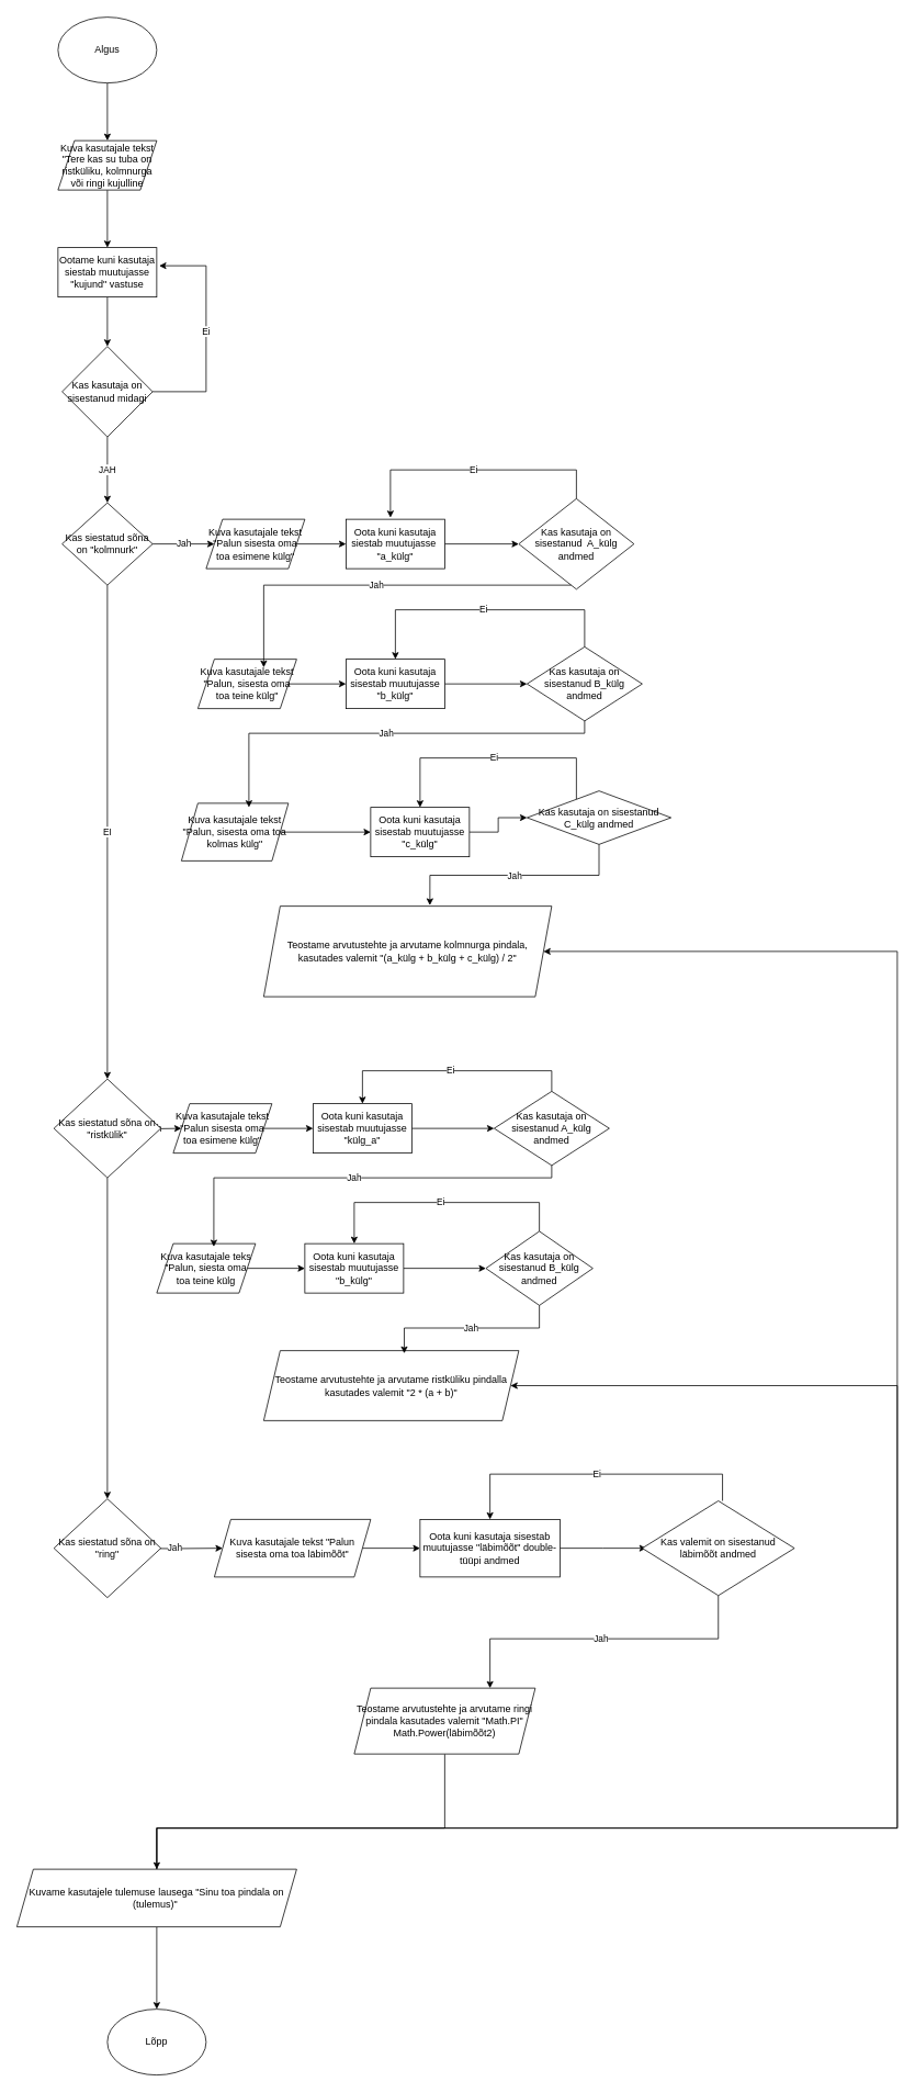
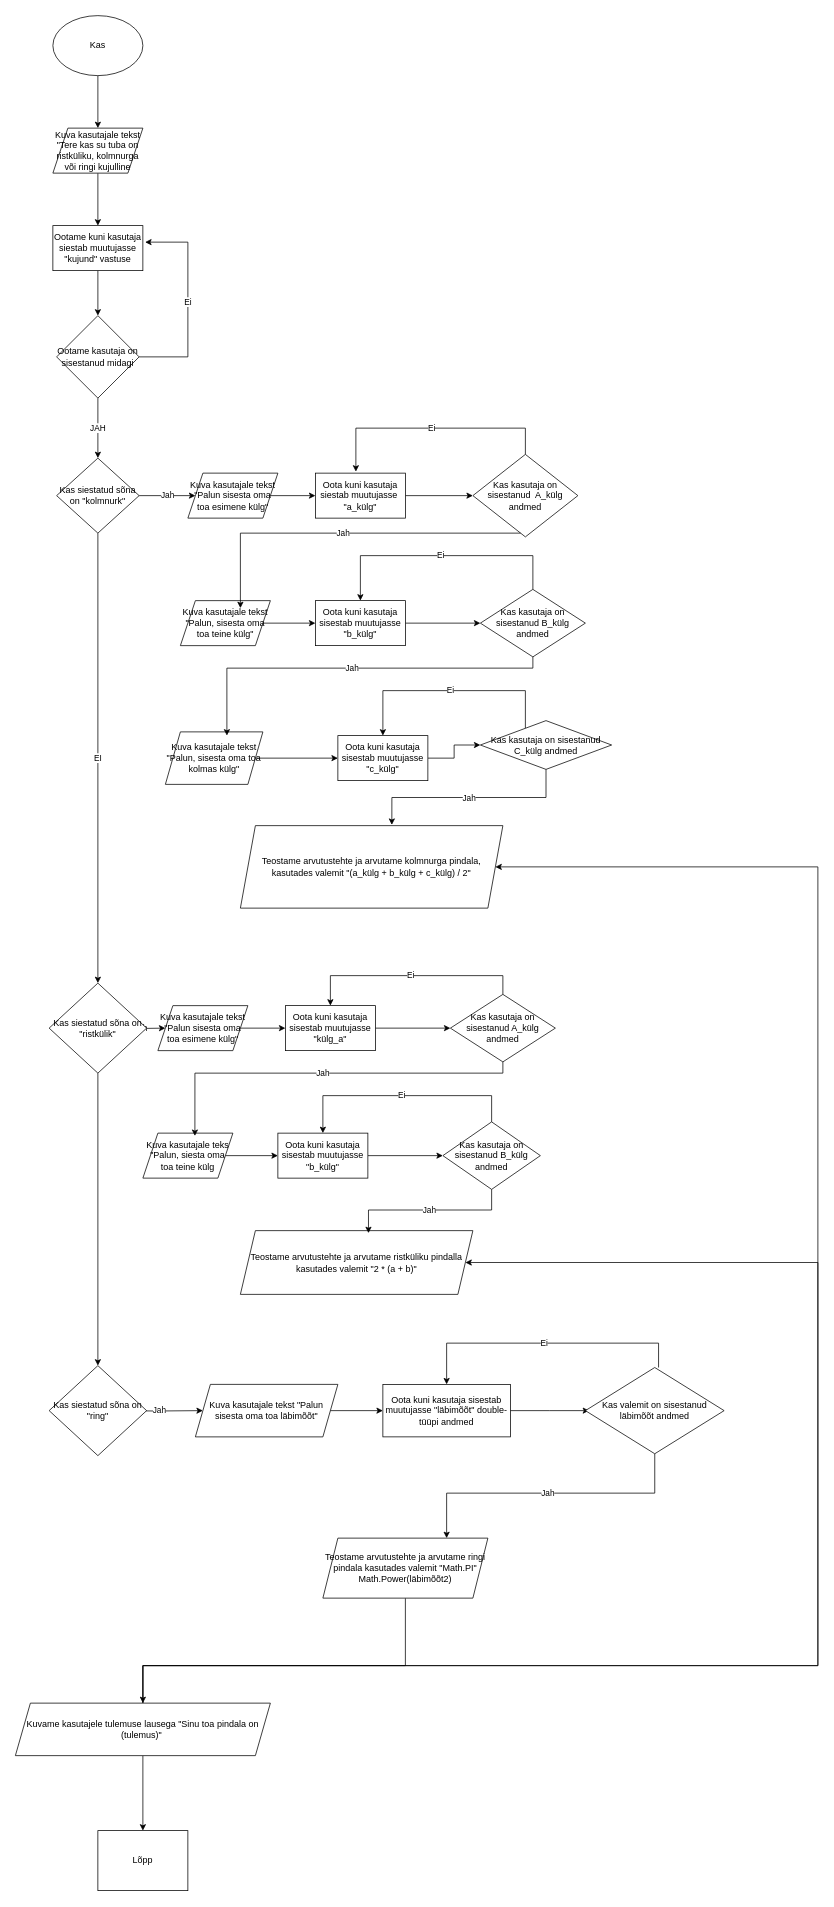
- <mxCell id="3" value="Algus" style="ellipse;whiteSpace=wrap;html=1;" vertex="1" parent="1"><mxGeometry x="70" y="20" width="120" height="80" as="geometry" /></mxCell>
+ <mxCell id="3" value="Kas" style="ellipse;whiteSpace=wrap;html=1;" vertex="1" parent="1"><mxGeometry x="70" y="20" width="120" height="80" as="geometry" /></mxCell>
- <mxCell id="9" value="Kas kasutaja on sisestanud midagi" style="rhombus;whiteSpace=wrap;html=1;" vertex="1" parent="1"><mxGeometry x="75" y="420" width="110" height="110" as="geometry" /></mxCell>
+ <mxCell id="9" value="Ootame kasutaja on sisestanud midagi" style="rhombus;whiteSpace=wrap;html=1;" vertex="1" parent="1"><mxGeometry x="75" y="420" width="110" height="110" as="geometry" /></mxCell>
- <mxCell id="69" value="Lõpp" style="ellipse;whiteSpace=wrap;html=1;" vertex="1" parent="1"><mxGeometry x="130" y="2440" width="120" height="80" as="geometry" /></mxCell>
+ <mxCell id="69" value="Lõpp" style="whiteSpace=wrap;html=1;rounded=0;" vertex="1" parent="1"><mxGeometry x="130" y="2440" width="120" height="80" as="geometry" /></mxCell>
